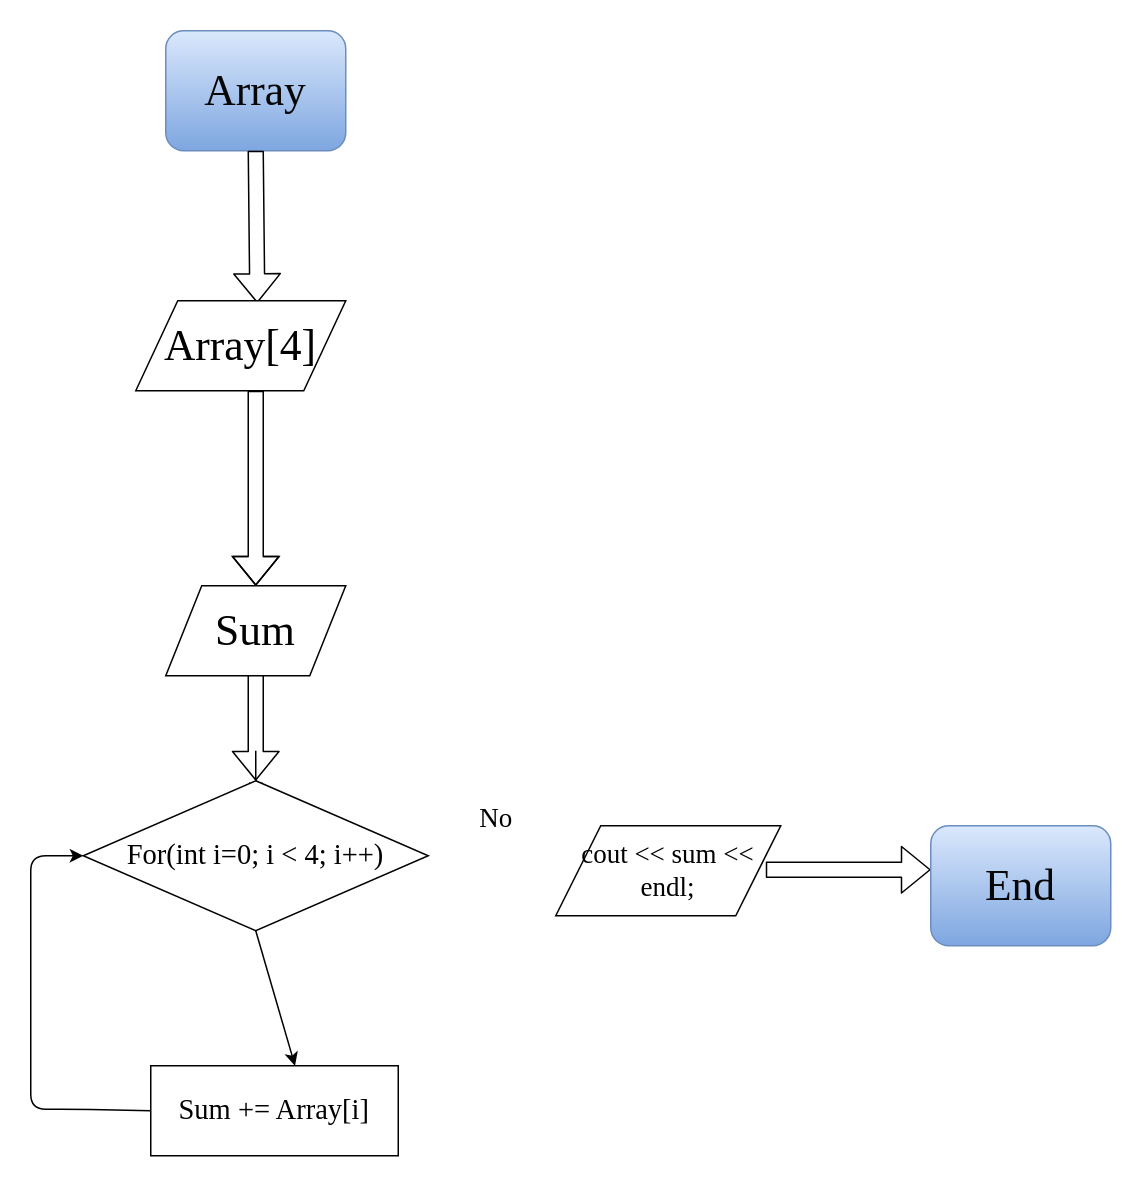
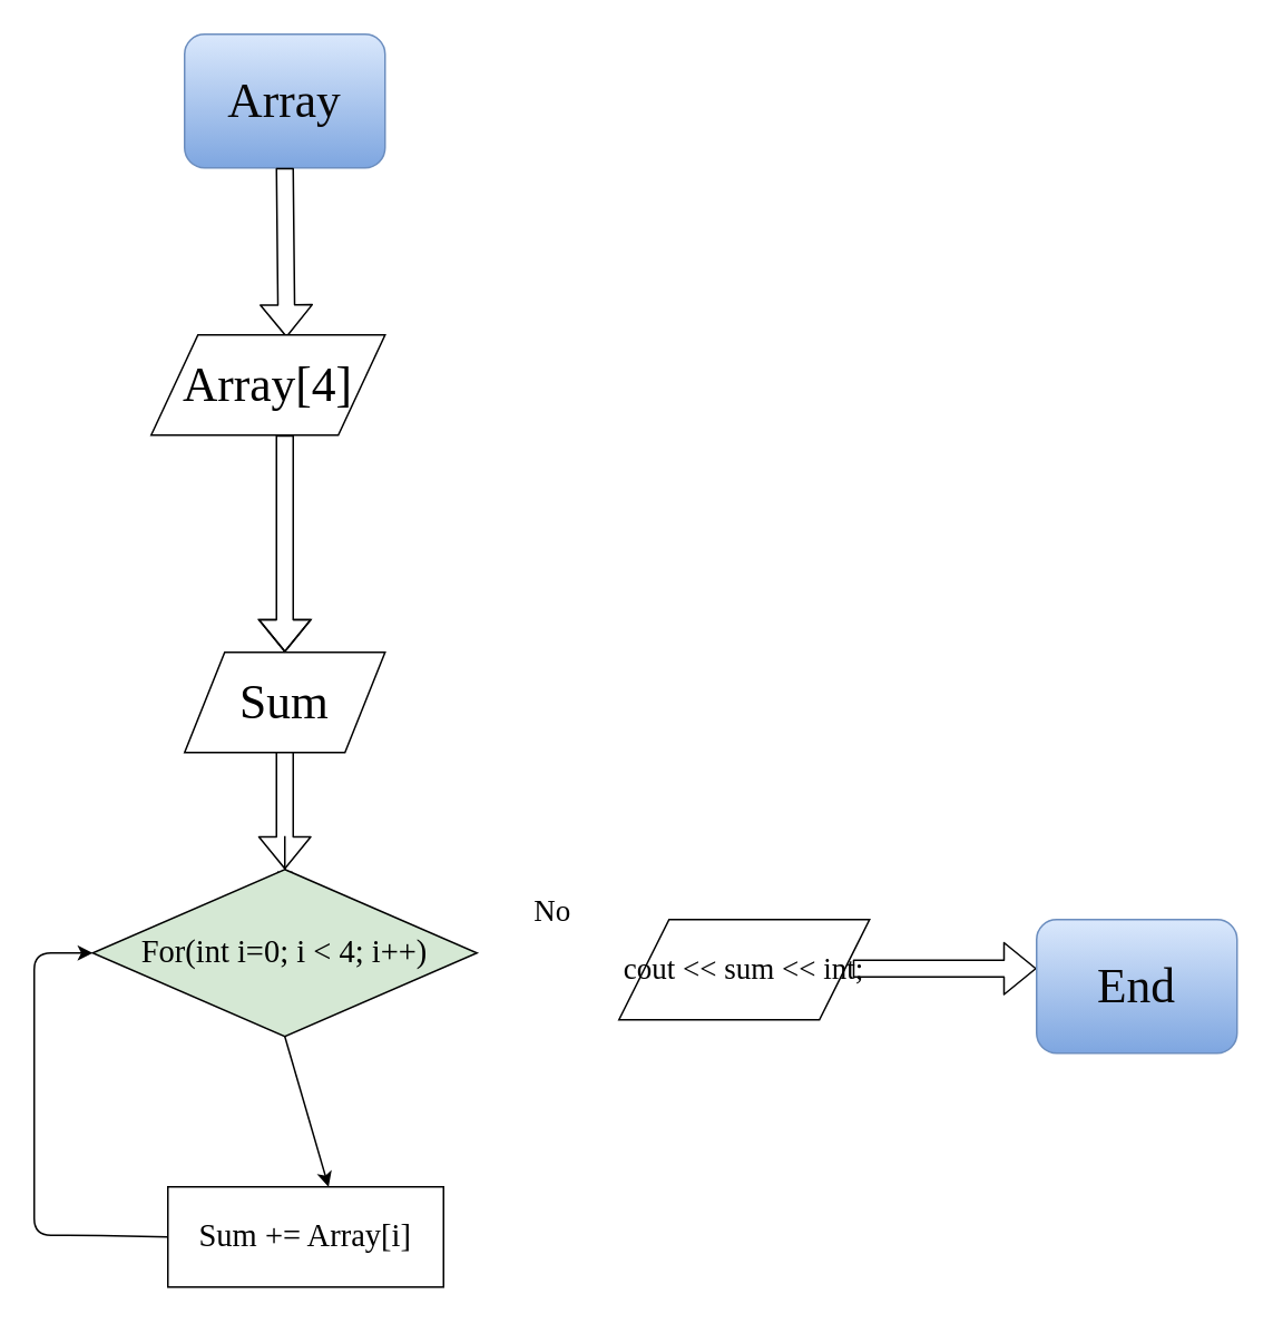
- <mxCell id="7" value="For(int i=0; i &amp;lt; 4; i++)" style="rhombus;whiteSpace=wrap;html=1;labelBackgroundColor=none;fontFamily=Times New Roman;fontSize=19;" vertex="1" parent="1"><mxGeometry x="55" y="520" width="230" height="100" as="geometry" /></mxCell>
+ <mxCell id="7" value="For(int i=0; i &amp;lt; 4; i++)" style="rhombus;whiteSpace=wrap;html=1;labelBackgroundColor=none;fontFamily=Times New Roman;fontSize=19;fillColor=#d5e8d4;" vertex="1" parent="1"><mxGeometry x="55" y="520" width="230" height="100" as="geometry" /></mxCell>
- <mxCell id="9" value="cout &amp;lt;&amp;lt; sum &amp;lt;&amp;lt; endl;" style="shape=parallelogram;whiteSpace=wrap;html=1;labelBackgroundColor=none;fontFamily=Times New Roman;fontSize=18;" vertex="1" parent="1"><mxGeometry x="370" y="550" width="150" height="60" as="geometry" /></mxCell>
+ <mxCell id="9" value="cout &amp;lt;&amp;lt; sum &amp;lt;&amp;lt; int;" style="shape=parallelogram;whiteSpace=wrap;html=1;labelBackgroundColor=none;fontFamily=Times New Roman;fontSize=18;" vertex="1" parent="1"><mxGeometry x="370" y="550" width="150" height="60" as="geometry" /></mxCell>
